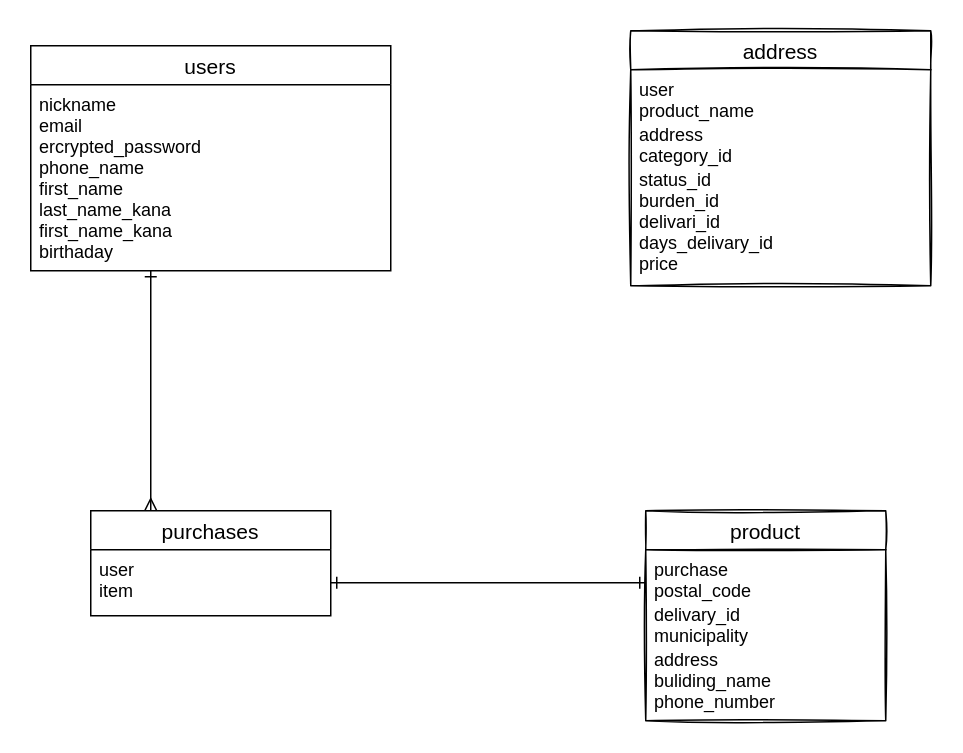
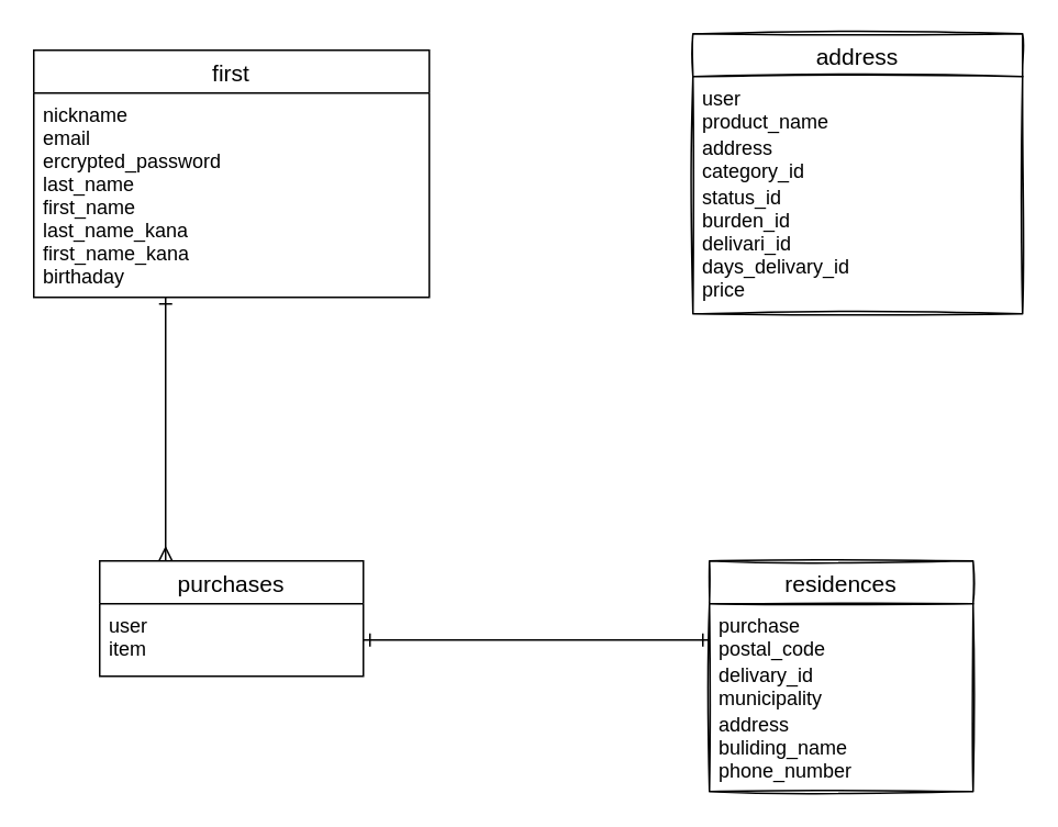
- <mxCell id="2" value="users" style="swimlane;fontStyle=0;childLayout=stackLayout;horizontal=1;startSize=26;horizontalStack=0;resizeParent=1;resizeParentMax=0;resizeLast=0;collapsible=1;marginBottom=0;align=center;fontSize=14;" parent="1" vertex="1"><mxGeometry x="20" y="30" width="240" height="150" as="geometry"><mxRectangle x="80" y="120" width="50" height="26" as="alternateBounds" /></mxGeometry></mxCell>
+ <mxCell id="2" value="first" style="swimlane;fontStyle=0;childLayout=stackLayout;horizontal=1;startSize=26;horizontalStack=0;resizeParent=1;resizeParentMax=0;resizeLast=0;collapsible=1;marginBottom=0;align=center;fontSize=14;" parent="1" vertex="1"><mxGeometry x="20" y="30" width="240" height="150" as="geometry"><mxRectangle x="80" y="120" width="50" height="26" as="alternateBounds" /></mxGeometry></mxCell>
- <mxCell id="3" value="nickname&#10;email&#10;ercrypted_password&#10;phone_name&#10;first_name&#10;last_name_kana&#10;first_name_kana&#10;birthaday" style="text;strokeColor=none;fillColor=none;spacingLeft=4;spacingRight=4;overflow=hidden;rotatable=0;points=[[0,0.5],[1,0.5]];portConstraint=eastwest;fontSize=12;" parent="2" vertex="1"><mxGeometry y="26" width="240" height="124" as="geometry" /></mxCell>
+ <mxCell id="3" value="nickname&#10;email&#10;ercrypted_password&#10;last_name&#10;first_name&#10;last_name_kana&#10;first_name_kana&#10;birthaday" style="text;strokeColor=none;fillColor=none;spacingLeft=4;spacingRight=4;overflow=hidden;rotatable=0;points=[[0,0.5],[1,0.5]];portConstraint=eastwest;fontSize=12;" parent="2" vertex="1"><mxGeometry y="26" width="240" height="124" as="geometry" /></mxCell>
- <mxCell id="11" value="product" style="swimlane;fontStyle=0;childLayout=stackLayout;horizontal=1;startSize=26;horizontalStack=0;resizeParent=1;resizeParentMax=0;resizeLast=0;collapsible=1;marginBottom=0;align=center;fontSize=14;sketch=1;" vertex="1" parent="1"><mxGeometry x="430" y="340" width="160" height="140" as="geometry" /></mxCell>
+ <mxCell id="11" value="residences" style="swimlane;fontStyle=0;childLayout=stackLayout;horizontal=1;startSize=26;horizontalStack=0;resizeParent=1;resizeParentMax=0;resizeLast=0;collapsible=1;marginBottom=0;align=center;fontSize=14;sketch=1;" vertex="1" parent="1"><mxGeometry x="430" y="340" width="160" height="140" as="geometry" /></mxCell>
